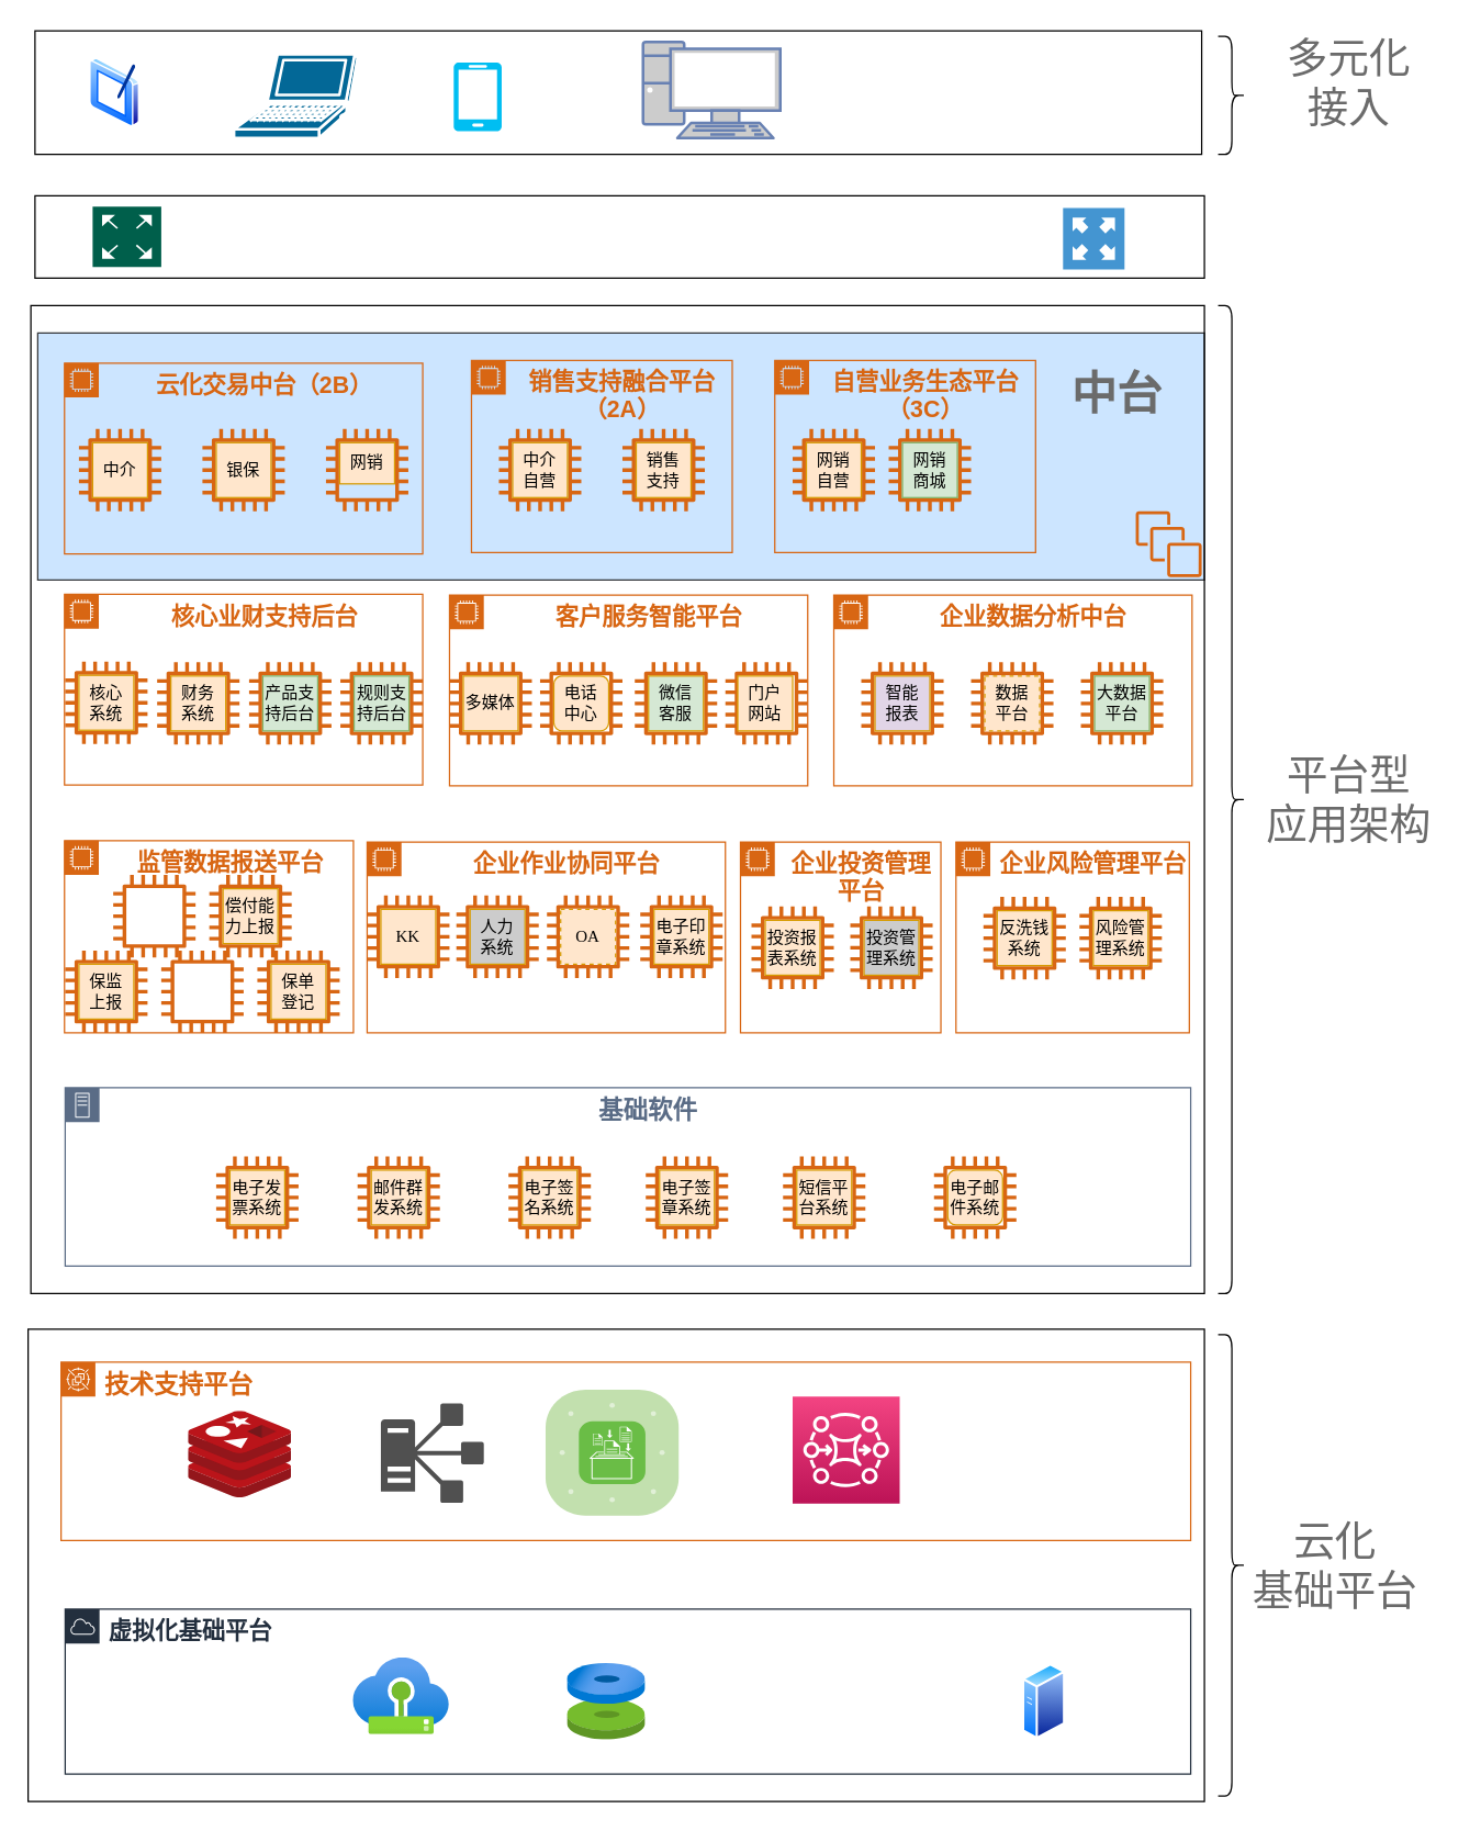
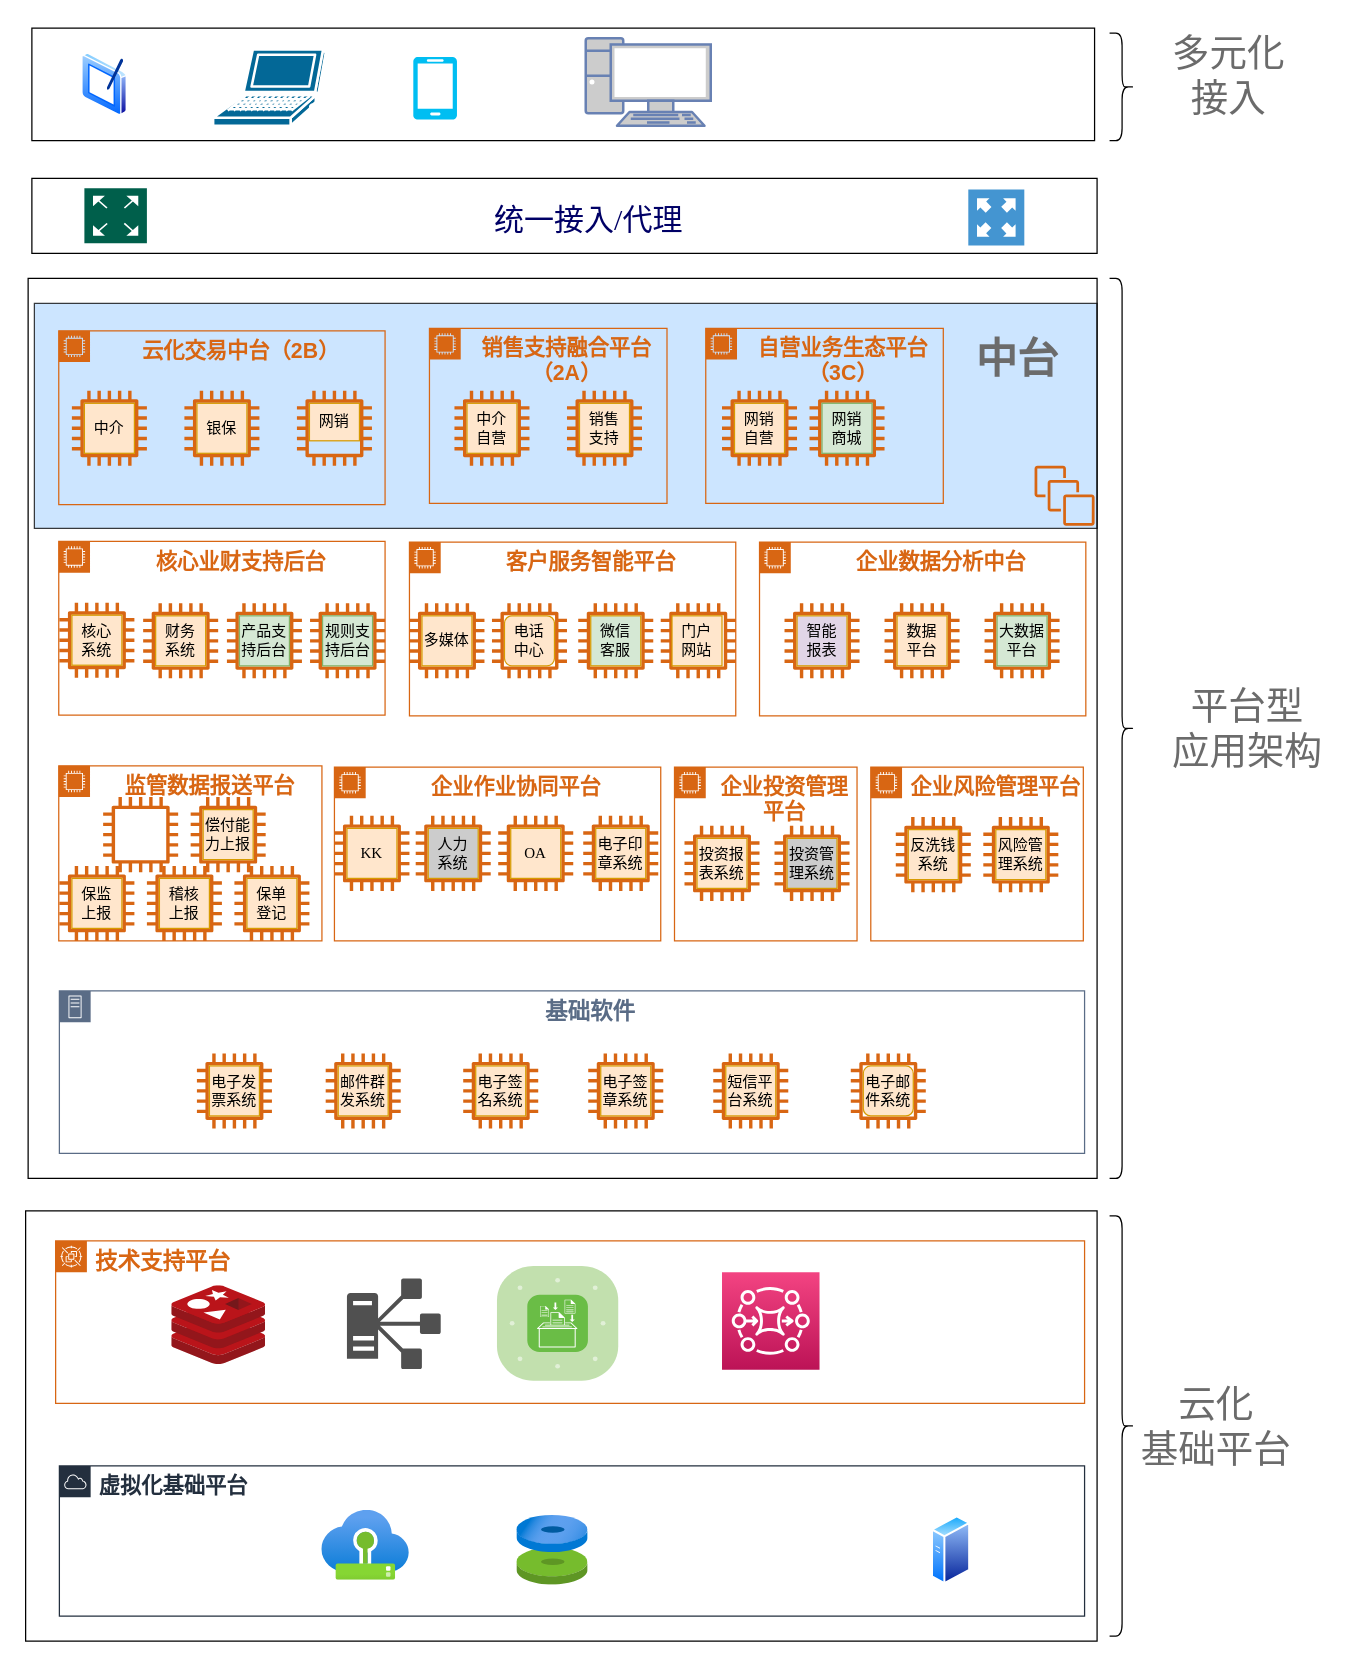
+ <mxCell id="149" value="&lt;font style=&quot;font-size: 24px&quot; color=&quot;#000066&quot;&gt;统一接入/代理&lt;/font&gt;" style="text;html=1;resizable=0;autosize=1;align=center;verticalAlign=middle;points=[];fillColor=none;strokeColor=none;rounded=0;labelBackgroundColor=none;fontFamily=Comic Sans MS;fontSize=33;fontColor=#6B6B6B;" parent="1" vertex="1"><mxGeometry x="385" y="148" width="170" height="50" as="geometry" /></mxCell>
- <mxCell id="56" value="数据&lt;br&gt;平台" style="whiteSpace=wrap;html=1;labelBackgroundColor=none;fontFamily=Comic Sans MS;fillColor=#ffe6cc;strokeColor=#d79b00;dashed=1;" parent="54" vertex="1"><mxGeometry x="10" y="10" width="40" height="40" as="geometry" /></mxCell>
+ <mxCell id="56" value="数据&lt;br&gt;平台" style="whiteSpace=wrap;html=1;labelBackgroundColor=none;fontFamily=Comic Sans MS;fillColor=#ffe6cc;strokeColor=#d79b00;" parent="54" vertex="1"><mxGeometry x="10" y="10" width="40" height="40" as="geometry" /></mxCell>
- <mxCell id="152" value="平台型&lt;br&gt;应用架构" style="text;html=1;resizable=0;autosize=1;align=center;verticalAlign=middle;points=[];fillColor=none;strokeColor=none;rounded=0;labelBackgroundColor=none;fontFamily=Comic Sans MS;fontSize=30;fontColor=#6B6B6B;" parent="1" vertex="1"><mxGeometry x="907" y="537" width="150" height="90" as="geometry" /></mxCell>
+ <mxCell id="152" value="平台型&lt;br&gt;应用架构" style="text;html=1;resizable=0;autosize=1;align=center;verticalAlign=middle;points=[];fillColor=none;strokeColor=none;rounded=0;labelBackgroundColor=none;fontFamily=Comic Sans MS;fontSize=30;fontColor=#6B6B6B;" parent="1" vertex="1"><mxGeometry x="922" y="537" width="150" height="90" as="geometry" /></mxCell>
- <mxCell id="79" value="OA" style="whiteSpace=wrap;html=1;labelBackgroundColor=none;fontFamily=Comic Sans MS;fillColor=#ffe6cc;strokeColor=#d79b00;align=center;dashed=1;" parent="77" vertex="1"><mxGeometry x="10" y="10" width="40" height="40" as="geometry" /></mxCell>
+ <mxCell id="79" value="OA" style="whiteSpace=wrap;html=1;labelBackgroundColor=none;fontFamily=Comic Sans MS;fillColor=#ffe6cc;strokeColor=#d79b00;align=center;" parent="77" vertex="1"><mxGeometry x="10" y="10" width="40" height="40" as="geometry" /></mxCell>
+ <mxCell id="62" value="稽核&lt;br&gt;上报" style="whiteSpace=wrap;html=1;labelBackgroundColor=none;fontFamily=Comic Sans MS;fillColor=#ffe6cc;strokeColor=#d79b00;" parent="60" vertex="1"><mxGeometry x="10" y="10" width="40" height="40" as="geometry" /></mxCell>
